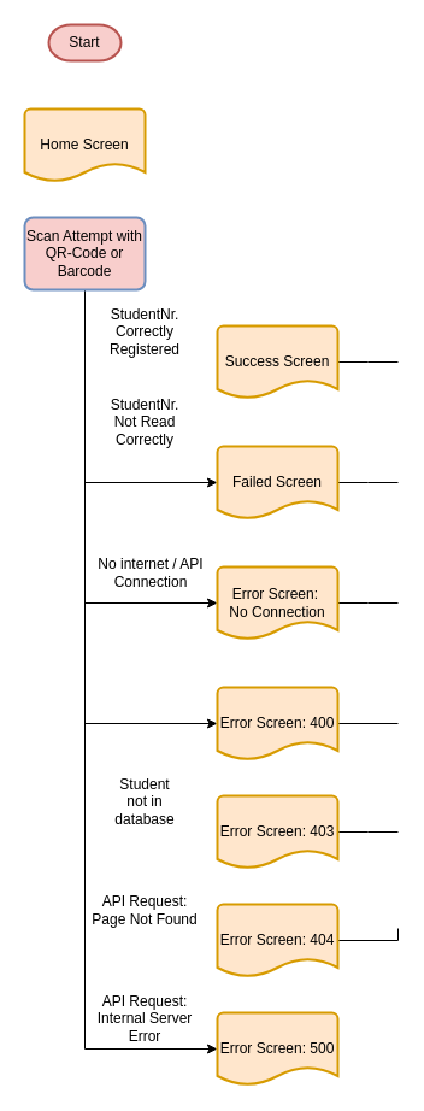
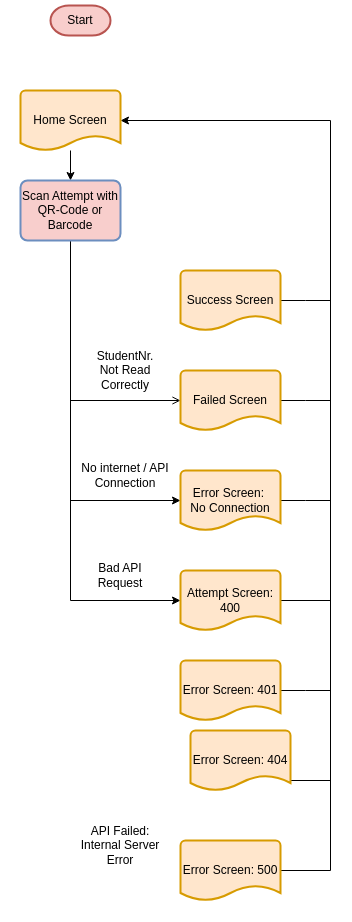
- <mxCell id="19" value="Start" style="strokeWidth=2;html=1;shape=mxgraph.flowchart.terminator;whiteSpace=wrap;fillColor=#f8cecc;strokeColor=#b85450;" parent="1" vertex="1"><mxGeometry x="40" y="20" width="60" height="30" as="geometry" /></mxCell>
+ <mxCell id="19" value="Start" style="strokeWidth=2;html=1;shape=mxgraph.flowchart.terminator;whiteSpace=wrap;fillColor=#f8cecc;strokeColor=#b85450;" parent="1" vertex="1"><mxGeometry x="50" y="5" width="60" height="30" as="geometry" /></mxCell>
+ <mxCell id="3" style="edgeStyle=orthogonalEdgeStyle;rounded=0;orthogonalLoop=1;jettySize=auto;html=1;endArrow=classic;endFill=1;" parent="1" source="21" target="20" edge="1"><mxGeometry relative="1" as="geometry"><mxPoint x="70" y="150" as="sourcePoint" /><mxPoint x="70" y="180" as="targetPoint" /><Array as="points" /></mxGeometry></mxCell>
- <mxCell id="10" value="StudentNr. Correctly Registered" style="text;html=1;strokeColor=none;fillColor=none;align=center;verticalAlign=middle;whiteSpace=wrap;rounded=0;" parent="1" vertex="1"><mxGeometry x="80" y="260" width="80" height="30" as="geometry" /></mxCell>
+ <mxCell id="4" style="edgeStyle=orthogonalEdgeStyle;rounded=0;orthogonalLoop=1;jettySize=auto;html=1;endArrow=classic;endFill=1;" parent="1" source="27" target="21" edge="1"><mxGeometry relative="1" as="geometry"><Array as="points"><mxPoint x="330" y="870" /><mxPoint x="330" y="120" /></Array><mxPoint x="280" y="800" as="sourcePoint" /><mxPoint x="120" y="130" as="targetPoint" /></mxGeometry></mxCell>
- <mxCell id="11" value="StudentNr. Not Read Correctly" style="text;html=1;strokeColor=none;fillColor=none;align=center;verticalAlign=middle;whiteSpace=wrap;rounded=0;" parent="1" vertex="1"><mxGeometry x="90" y="330" width="60" height="40" as="geometry" /></mxCell>
+ <mxCell id="11" value="StudentNr. Not Read Correctly" style="text;html=1;strokeColor=none;fillColor=none;align=center;verticalAlign=middle;whiteSpace=wrap;rounded=0;" parent="1" vertex="1"><mxGeometry x="95" y="350" width="60" height="40" as="geometry" /></mxCell>
- <mxCell id="8" style="edgeStyle=orthogonalEdgeStyle;rounded=0;orthogonalLoop=1;jettySize=auto;html=1;endArrow=classic;endFill=1;" parent="1" source="20" target="24" edge="1"><mxGeometry relative="1" as="geometry"><mxPoint x="70" y="250" as="sourcePoint" /><Array as="points"><mxPoint x="70" y="400" /></Array><mxPoint x="180" y="400" as="targetPoint" /></mxGeometry></mxCell>
+ <mxCell id="8" style="edgeStyle=orthogonalEdgeStyle;rounded=0;orthogonalLoop=1;jettySize=auto;html=1;endArrow=open;endFill=1;" parent="1" source="20" target="24" edge="1"><mxGeometry relative="1" as="geometry"><mxPoint x="70" y="250" as="sourcePoint" /><Array as="points"><mxPoint x="70" y="400" /></Array><mxPoint x="180" y="400" as="targetPoint" /></mxGeometry></mxCell>
+ <mxCell id="13" value="Bad API Request" style="text;html=1;strokeColor=none;fillColor=none;align=center;verticalAlign=middle;whiteSpace=wrap;rounded=0;" parent="1" vertex="1"><mxGeometry x="90" y="560" width="60" height="30" as="geometry" /></mxCell>
- <mxCell id="25" value="&lt;span&gt;Error Screen: 400&lt;/span&gt;" style="strokeWidth=2;html=1;shape=mxgraph.flowchart.document2;whiteSpace=wrap;size=0.25;fillColor=#ffe6cc;strokeColor=#d79b00;" parent="1" vertex="1"><mxGeometry x="180" y="570" width="100" height="60" as="geometry" /></mxCell>
+ <mxCell id="25" value="&lt;span&gt;Attempt Screen: 400&lt;/span&gt;" style="strokeWidth=2;html=1;shape=mxgraph.flowchart.document2;whiteSpace=wrap;size=0.25;fillColor=#ffe6cc;strokeColor=#d79b00;" parent="1" vertex="1"><mxGeometry x="180" y="570" width="100" height="60" as="geometry" /></mxCell>
- <mxCell id="28" value="Student not in database" style="text;html=1;strokeColor=none;fillColor=none;align=center;verticalAlign=middle;whiteSpace=wrap;rounded=0;" vertex="1" parent="1"><mxGeometry x="90" y="650" width="60" height="30" as="geometry" /></mxCell>
- <mxCell id="30" value="&lt;span&gt;Error Screen: 403&lt;/span&gt;" style="strokeWidth=2;html=1;shape=mxgraph.flowchart.document2;whiteSpace=wrap;size=0.25;fillColor=#ffe6cc;strokeColor=#d79b00;" vertex="1" parent="1"><mxGeometry x="180" y="660" width="100" height="60" as="geometry" /></mxCell>
+ <mxCell id="30" value="&lt;span&gt;Error Screen: 401&lt;/span&gt;" style="strokeWidth=2;html=1;shape=mxgraph.flowchart.document2;whiteSpace=wrap;size=0.25;fillColor=#ffe6cc;strokeColor=#d79b00;" vertex="1" parent="1"><mxGeometry x="180" y="660" width="100" height="60" as="geometry" /></mxCell>
- <mxCell id="17" value="API Request: Page Not Found" style="text;html=1;strokeColor=none;fillColor=none;align=center;verticalAlign=middle;whiteSpace=wrap;rounded=0;" parent="1" vertex="1"><mxGeometry x="75" y="740" width="90" height="30" as="geometry" /></mxCell>
- <mxCell id="26" value="&lt;span&gt;Error Screen: 404&lt;/span&gt;" style="strokeWidth=2;html=1;shape=mxgraph.flowchart.document2;whiteSpace=wrap;size=0.25;fillColor=#ffe6cc;strokeColor=#d79b00;" parent="1" vertex="1"><mxGeometry x="180" y="750" width="100" height="60" as="geometry" /></mxCell>
+ <mxCell id="26" value="&lt;span&gt;Error Screen: 404&lt;/span&gt;" style="strokeWidth=2;html=1;shape=mxgraph.flowchart.document2;whiteSpace=wrap;size=0.25;fillColor=#ffe6cc;strokeColor=#d79b00;" parent="1" vertex="1"><mxGeometry x="190" y="730" width="100" height="60" as="geometry" /></mxCell>
- <mxCell id="9" style="edgeStyle=orthogonalEdgeStyle;rounded=0;orthogonalLoop=1;jettySize=auto;html=1;endArrow=classic;endFill=1;" parent="1" source="20" target="27" edge="1"><mxGeometry relative="1" as="geometry"><mxPoint x="70" y="250" as="sourcePoint" /><Array as="points"><mxPoint x="70" y="870" /></Array><mxPoint x="180" y="800" as="targetPoint" /></mxGeometry></mxCell>
- <mxCell id="18" value="API Request: Internal Server Error" style="text;html=1;strokeColor=none;fillColor=none;align=center;verticalAlign=middle;whiteSpace=wrap;rounded=0;" parent="1" vertex="1"><mxGeometry x="75" y="830" width="90" height="30" as="geometry" /></mxCell>
+ <mxCell id="18" value="API Failed: Internal Server Error" style="text;html=1;strokeColor=none;fillColor=none;align=center;verticalAlign=middle;whiteSpace=wrap;rounded=0;" parent="1" vertex="1"><mxGeometry x="75" y="830" width="90" height="30" as="geometry" /></mxCell>
